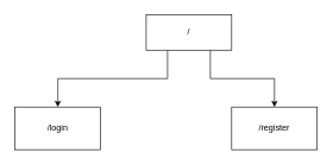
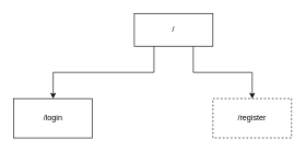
- <mxCell id="6" value="/register" style="rounded=0;whiteSpace=wrap;html=1;" vertex="1" parent="1"><mxGeometry x="324" y="150" width="120" height="60" as="geometry" /></mxCell>
+ <mxCell id="6" value="/register" style="rounded=0;whiteSpace=wrap;html=1;dashed=1;" vertex="1" parent="1"><mxGeometry x="324" y="150" width="120" height="60" as="geometry" /></mxCell>
